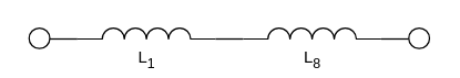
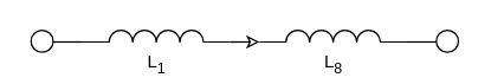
- <mxCell id="5" style="edgeStyle=orthogonalEdgeStyle;rounded=0;orthogonalLoop=1;jettySize=auto;html=1;exitX=1;exitY=1;exitDx=0;exitDy=0;exitPerimeter=0;entryX=0;entryY=1;entryDx=0;entryDy=0;entryPerimeter=0;endArrow=none;endFill=0;" edge="1" parent="1" source="3" target="4"><mxGeometry relative="1" as="geometry" /></mxCell>
+ <mxCell id="5" style="edgeStyle=orthogonalEdgeStyle;rounded=0;orthogonalLoop=1;jettySize=auto;html=1;exitX=1;exitY=1;exitDx=0;exitDy=0;exitPerimeter=0;entryX=0;entryY=1;entryDx=0;entryDy=0;entryPerimeter=0;endArrow=classic;endFill=0;" edge="1" parent="1" source="3" target="4"><mxGeometry relative="1" as="geometry" /></mxCell>
